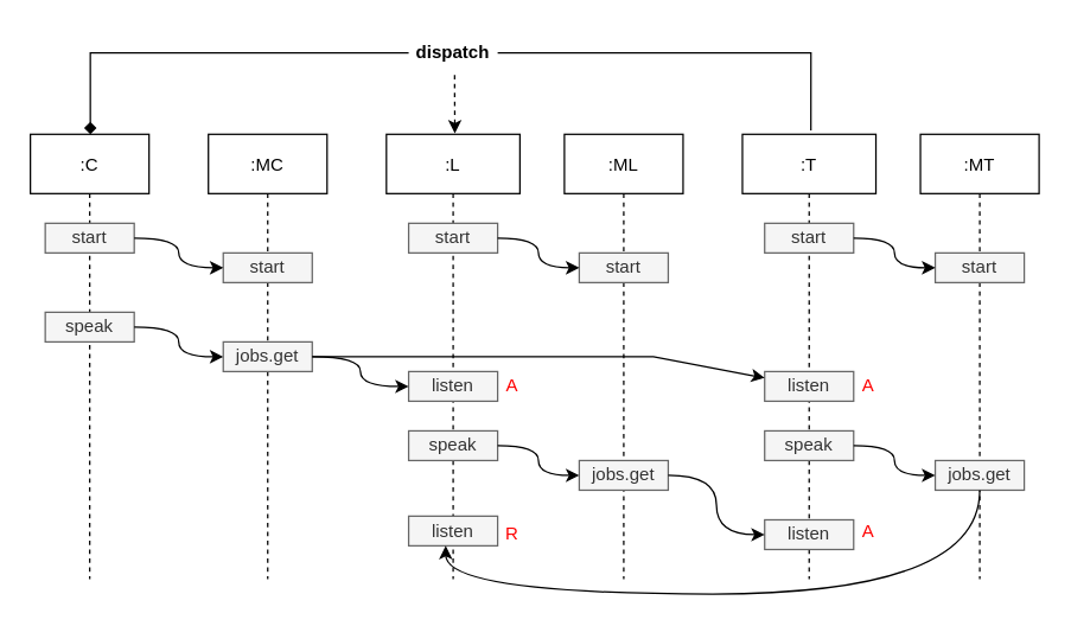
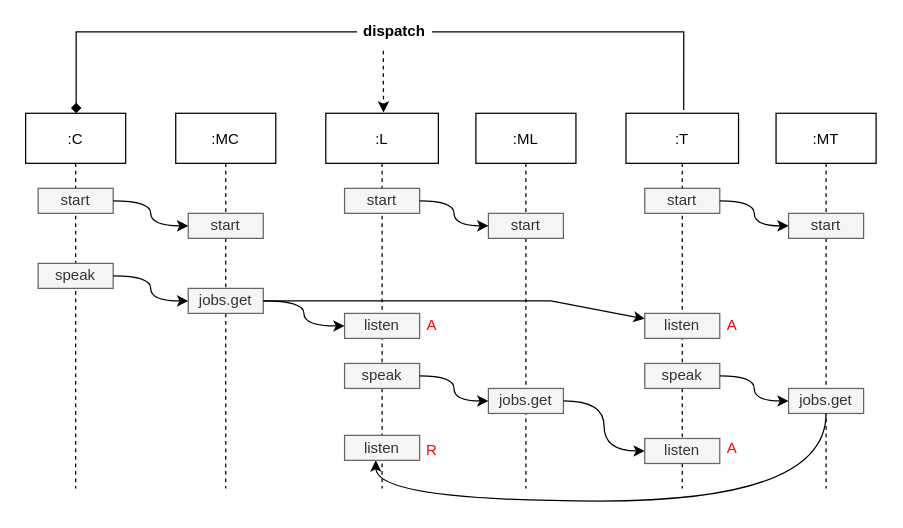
- <mxCell id="31" value="&lt;b&gt;dispatch&lt;/b&gt;" style="text;html=1;strokeColor=none;fillColor=none;align=center;verticalAlign=middle;whiteSpace=wrap;rounded=0;" vertex="1" parent="1"><mxGeometry x="275" y="20" width="60" height="30" as="geometry" /></mxCell>
+ <mxCell id="31" value="&lt;b&gt;dispatch&lt;/b&gt;" style="text;html=1;strokeColor=none;fillColor=none;align=center;verticalAlign=middle;whiteSpace=wrap;rounded=0;" vertex="1" parent="1"><mxGeometry x="285" y="10" width="60" height="30" as="geometry" /></mxCell>
